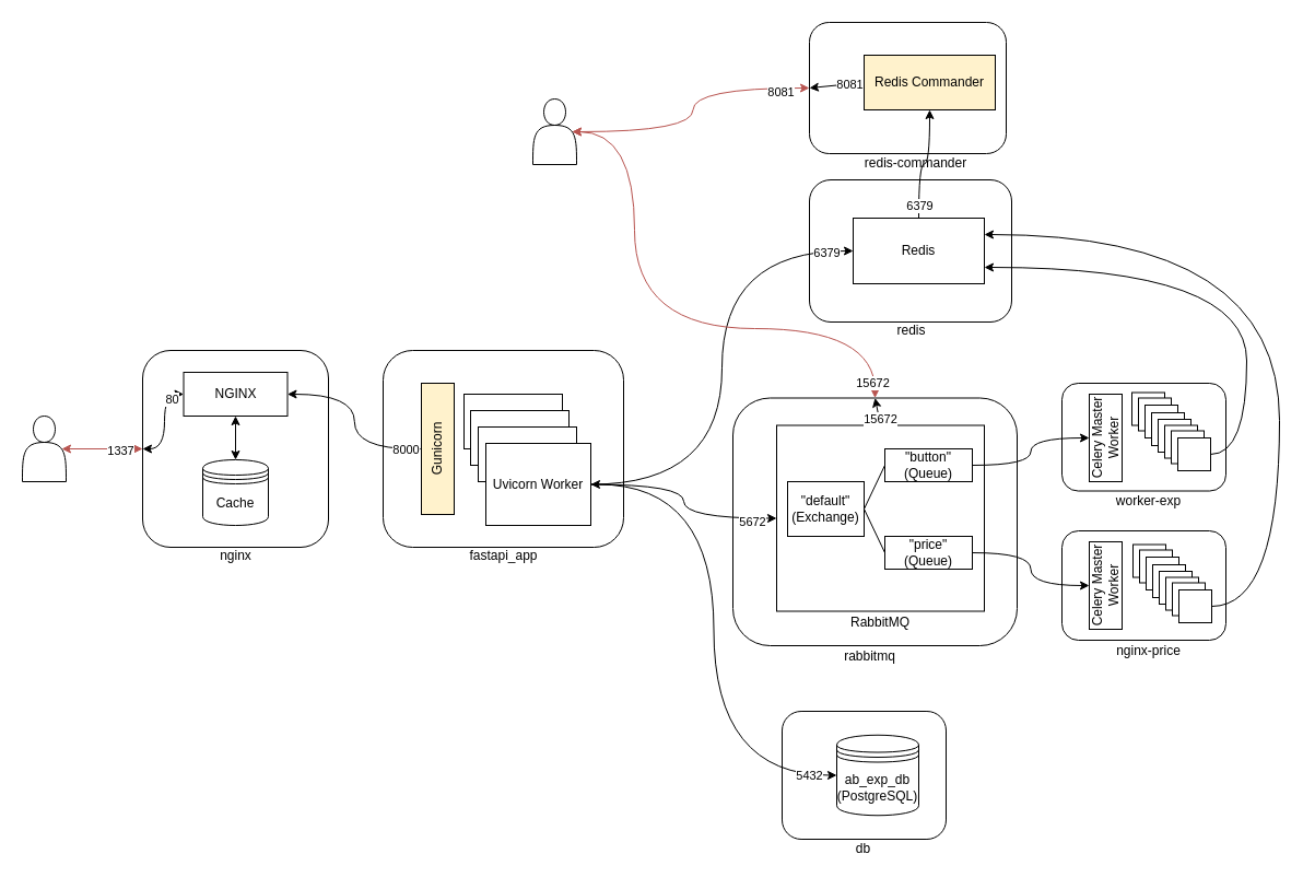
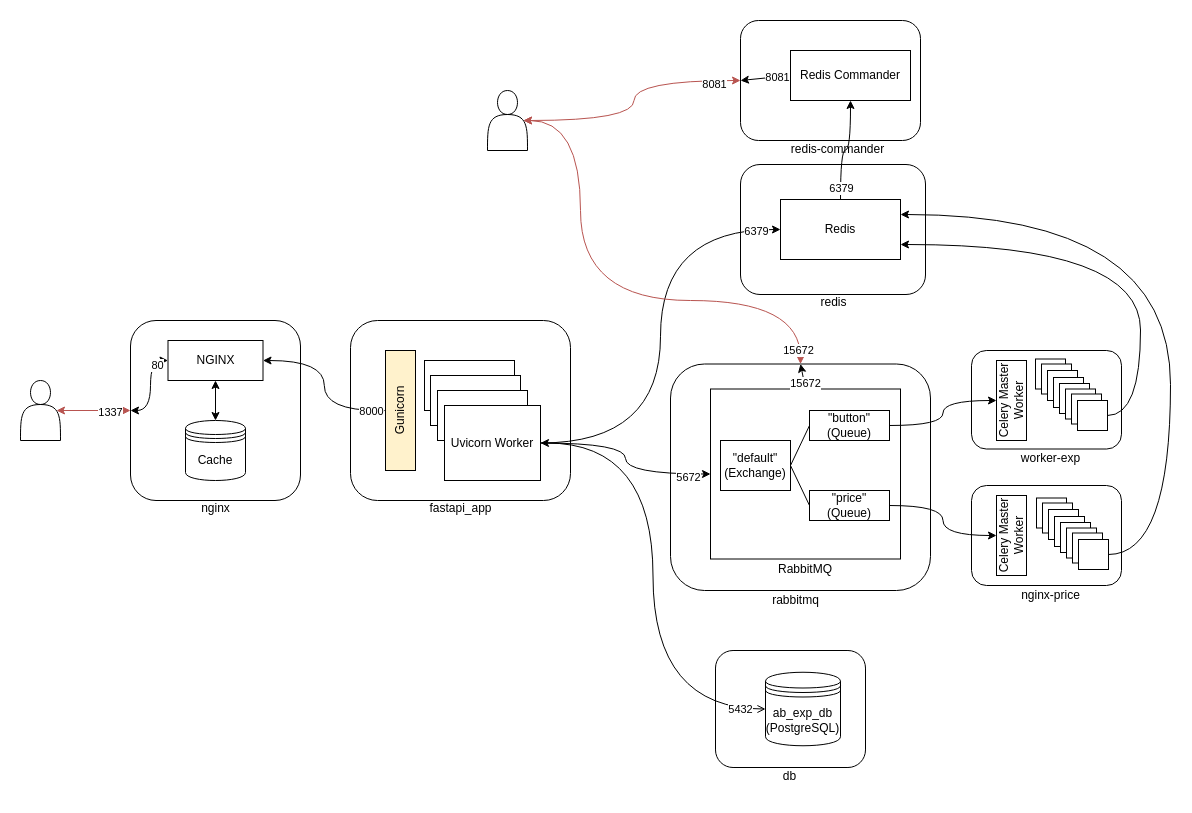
- <mxCell id="67" value="Redis Commander" style="rounded=0;whiteSpace=wrap;html=1;fillColor=#fff2cc;" vertex="1" parent="1"><mxGeometry x="790" y="50" width="120" height="50" as="geometry" /></mxCell>
+ <mxCell id="67" value="Redis Commander" style="rounded=0;whiteSpace=wrap;html=1;" vertex="1" parent="1"><mxGeometry x="790" y="50" width="120" height="50" as="geometry" /></mxCell>
- <mxCell id="23" value="" style="endArrow=classic;startArrow=classic;html=1;rounded=0;exitX=1;exitY=0.5;exitDx=0;exitDy=0;entryX=0;entryY=0.5;entryDx=0;entryDy=0;edgeStyle=orthogonalEdgeStyle;curved=1;" edge="1" parent="1" source="17" target="22"><mxGeometry width="50" height="50" relative="1" as="geometry"><mxPoint x="560" y="420" as="sourcePoint" /><mxPoint x="610" y="370" as="targetPoint" /></mxGeometry></mxCell>
+ <mxCell id="23" value="" style="endArrow=open;startArrow=classic;html=1;rounded=0;exitX=1;exitY=0.5;exitDx=0;exitDy=0;entryX=0;entryY=0.5;entryDx=0;entryDy=0;edgeStyle=orthogonalEdgeStyle;curved=1;" edge="1" parent="1" source="17" target="22"><mxGeometry width="50" height="50" relative="1" as="geometry"><mxPoint x="560" y="420" as="sourcePoint" /><mxPoint x="610" y="370" as="targetPoint" /></mxGeometry></mxCell>
